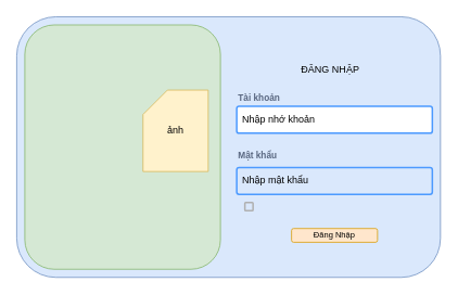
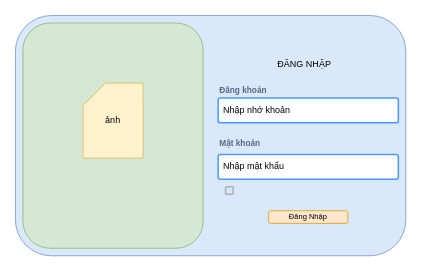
- <mxCell id="6" value="Tài khoản" style="fillColor=none;strokeColor=none;html=1;fontSize=11;fontStyle=0;align=left;fontColor=#596780;fontStyle=1;fontSize=11" vertex="1" parent="1"><mxGeometry x="290.004" y="109.997" width="240" height="20" as="geometry" /></mxCell>
+ <mxCell id="6" value="Đăng khoản" style="fillColor=none;strokeColor=none;html=1;fontSize=11;fontStyle=0;align=left;fontColor=#596780;fontStyle=1;fontSize=11" vertex="1" parent="1"><mxGeometry x="290.004" y="109.997" width="240" height="20" as="geometry" /></mxCell>
- <mxCell id="4" value="ảnh" style="shape=card;whiteSpace=wrap;html=1;fillColor=#fff2cc;strokeColor=#d6b656;" vertex="1" parent="1"><mxGeometry x="175.004" y="109.997" width="80" height="100" as="geometry" /></mxCell>
+ <mxCell id="4" value="ảnh" style="shape=card;whiteSpace=wrap;html=1;fillColor=#fff2cc;strokeColor=#d6b656;" vertex="1" parent="1"><mxGeometry x="110.004" y="109.997" width="80" height="100" as="geometry" /></mxCell>
- <mxCell id="8" value="Mật khẩu" style="fillColor=none;strokeColor=none;html=1;fontSize=11;fontStyle=0;align=left;fontColor=#596780;fontStyle=1;fontSize=11" vertex="1" parent="1"><mxGeometry x="290.004" y="179.997" width="240" height="20" as="geometry" /></mxCell>
+ <mxCell id="8" value="Mật khoản" style="fillColor=none;strokeColor=none;html=1;fontSize=11;fontStyle=0;align=left;fontColor=#596780;fontStyle=1;fontSize=11" vertex="1" parent="1"><mxGeometry x="290.004" y="179.997" width="240" height="20" as="geometry" /></mxCell>
- <mxCell id="9" value="Nhập mật khẩu" style="rounded=1;arcSize=9;align=left;spacingLeft=5;strokeColor=#4C9AFF;html=1;strokeWidth=2;fontSize=12;fillColor=#dae8fc;" vertex="1" parent="1"><mxGeometry x="290.004" y="204.997" width="240" height="33" as="geometry" /></mxCell>
+ <mxCell id="9" value="Nhập mật khẩu" style="rounded=1;arcSize=9;align=left;spacingLeft=5;strokeColor=#4C9AFF;html=1;strokeWidth=2;fontSize=12" vertex="1" parent="1"><mxGeometry x="290.004" y="204.997" width="240" height="33" as="geometry" /></mxCell>
